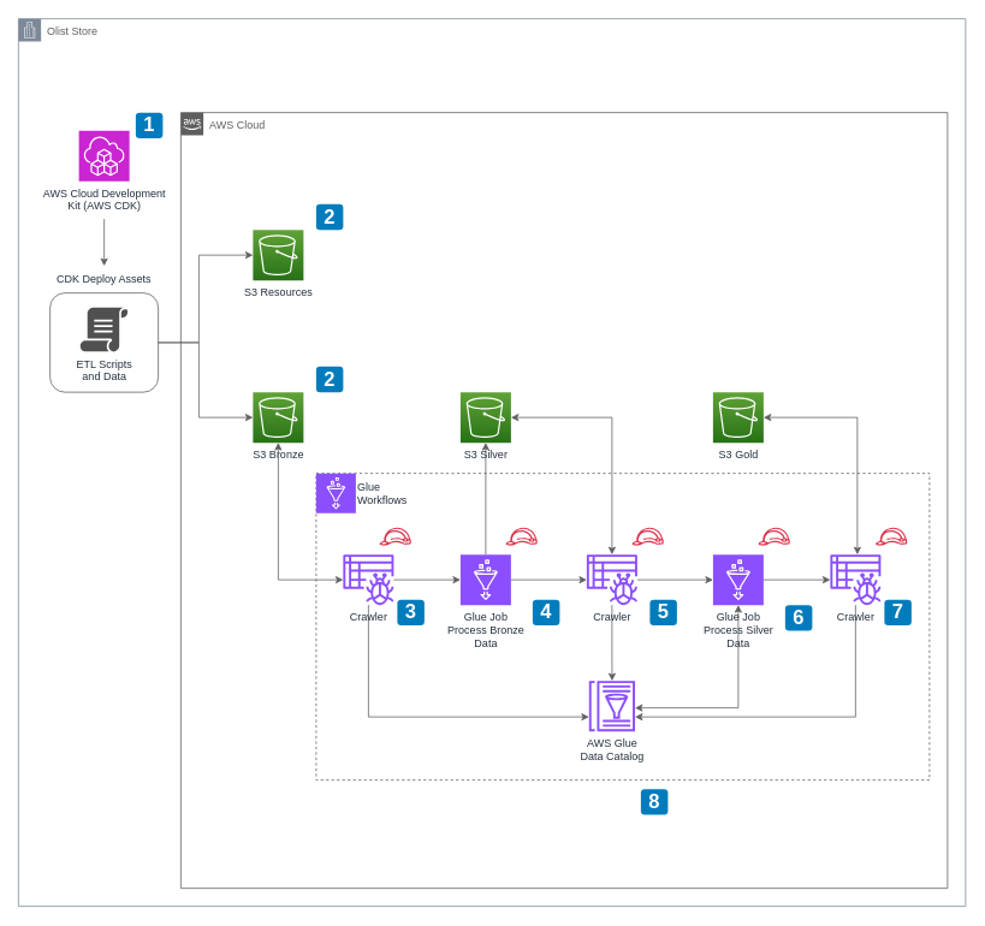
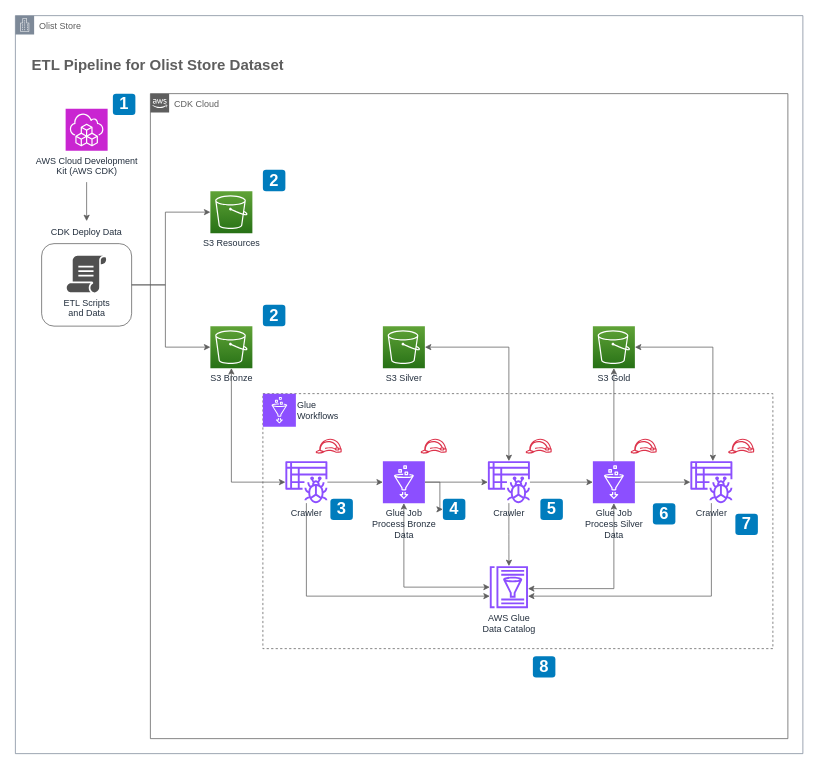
+ <mxCell id="52" value="&lt;h1 style=&quot;margin-top: 0px;&quot;&gt;&lt;font color=&quot;#5e5e5e&quot;&gt;&lt;span style=&quot;font-size: 20px;&quot;&gt;ETL Pipeline for Olist Store Dataset&lt;/span&gt;&lt;/font&gt;&lt;/h1&gt;" style="text;html=1;whiteSpace=wrap;overflow=hidden;rounded=0;movable=1;resizable=1;rotatable=1;deletable=1;editable=1;locked=0;connectable=1;" parent="2" vertex="1"><mxGeometry x="20" y="44" width="450" height="42" as="geometry" /></mxCell>
- <mxCell id="12" value="&lt;font color=&quot;#5e5e5e&quot;&gt;AWS Cloud&lt;/font&gt;" style="points=[[0,0],[0.25,0],[0.5,0],[0.75,0],[1,0],[1,0.25],[1,0.5],[1,0.75],[1,1],[0.75,1],[0.5,1],[0.25,1],[0,1],[0,0.75],[0,0.5],[0,0.25]];outlineConnect=0;gradientColor=none;html=1;whiteSpace=wrap;fontSize=12;fontStyle=0;container=0;pointerEvents=0;collapsible=0;recursiveResize=0;shape=mxgraph.aws4.group;grIcon=mxgraph.aws4.group_aws_cloud_alt;strokeColor=#5E5E5E;fillColor=none;verticalAlign=top;align=left;spacingLeft=30;fontColor=#232F3E;dashed=0;movable=1;resizable=1;rotatable=1;deletable=1;editable=1;locked=0;connectable=1;" parent="2" vertex="1"><mxGeometry x="180" y="104" width="850" height="860" as="geometry" /></mxCell>
+ <mxCell id="12" value="&lt;font color=&quot;#5e5e5e&quot;&gt;CDK Cloud&lt;/font&gt;" style="points=[[0,0],[0.25,0],[0.5,0],[0.75,0],[1,0],[1,0.25],[1,0.5],[1,0.75],[1,1],[0.75,1],[0.5,1],[0.25,1],[0,1],[0,0.75],[0,0.5],[0,0.25]];outlineConnect=0;gradientColor=none;html=1;whiteSpace=wrap;fontSize=12;fontStyle=0;container=0;pointerEvents=0;collapsible=0;recursiveResize=0;shape=mxgraph.aws4.group;grIcon=mxgraph.aws4.group_aws_cloud_alt;strokeColor=#5E5E5E;fillColor=none;verticalAlign=top;align=left;spacingLeft=30;fontColor=#232F3E;dashed=0;movable=1;resizable=1;rotatable=1;deletable=1;editable=1;locked=0;connectable=1;" parent="2" vertex="1"><mxGeometry x="180" y="104" width="850" height="860" as="geometry" /></mxCell>
- <mxCell id="16" value="CDK Deploy Assets" style="text;html=1;align=center;verticalAlign=middle;whiteSpace=wrap;rounded=0;fontColor=#232F3E;" vertex="1" parent="2"><mxGeometry x="30" y="274" width="130" height="30" as="geometry" /></mxCell>
+ <mxCell id="16" value="CDK Deploy Data" style="text;html=1;align=center;verticalAlign=middle;whiteSpace=wrap;rounded=0;fontColor=#232F3E;" vertex="1" parent="2"><mxGeometry x="30" y="274" width="130" height="30" as="geometry" /></mxCell>
- <mxCell id="26" style="edgeStyle=orthogonalEdgeStyle;rounded=0;orthogonalLoop=1;jettySize=auto;html=1;strokeColor=#5E5E5E;" edge="1" parent="2" source="27" target="30"><mxGeometry relative="1" as="geometry" /></mxCell>
+ <mxCell id="26" style="edgeStyle=orthogonalEdgeStyle;rounded=0;orthogonalLoop=1;jettySize=auto;html=1;strokeColor=#5E5E5E;" edge="1" parent="2" source="27" target="9"><mxGeometry relative="1" as="geometry" /></mxCell>
+ <mxCell id="34" style="edgeStyle=orthogonalEdgeStyle;rounded=0;orthogonalLoop=1;jettySize=auto;html=1;strokeColor=#5E5E5E;" edge="1" parent="2" source="36" target="38"><mxGeometry relative="1" as="geometry" /></mxCell>
- <mxCell id="50" value="7" style="rounded=1;whiteSpace=wrap;html=1;fillColor=#007CBD;strokeColor=none;fontColor=#FFFFFF;fontStyle=1;fontSize=22;aspect=fixed;" vertex="1" parent="2"><mxGeometry x="960" y="644" width="30" height="28.5" as="geometry" /></mxCell>
+ <mxCell id="50" value="7" style="rounded=1;whiteSpace=wrap;html=1;fillColor=#007CBD;strokeColor=none;fontColor=#FFFFFF;fontStyle=1;fontSize=22;aspect=fixed;" vertex="1" parent="2"><mxGeometry x="960" y="664" width="30" height="28.5" as="geometry" /></mxCell>
+ <mxCell id="25" style="edgeStyle=orthogonalEdgeStyle;rounded=0;orthogonalLoop=1;jettySize=auto;html=1;strokeColor=#5E5E5E;startArrow=classic;startFill=1;" edge="1" parent="2" source="27" target="23"><mxGeometry relative="1" as="geometry"><Array as="points"><mxPoint x="518" y="762" /></Array></mxGeometry></mxCell>
